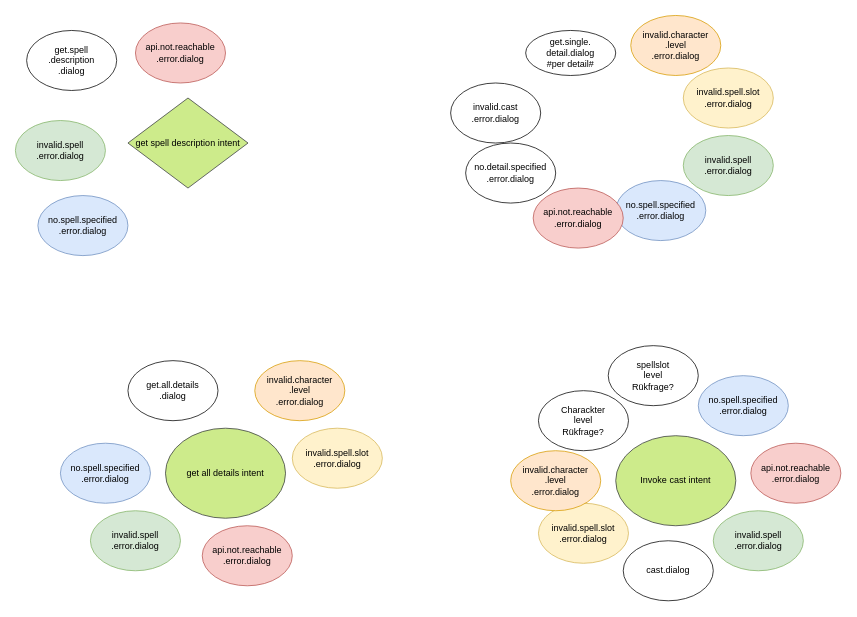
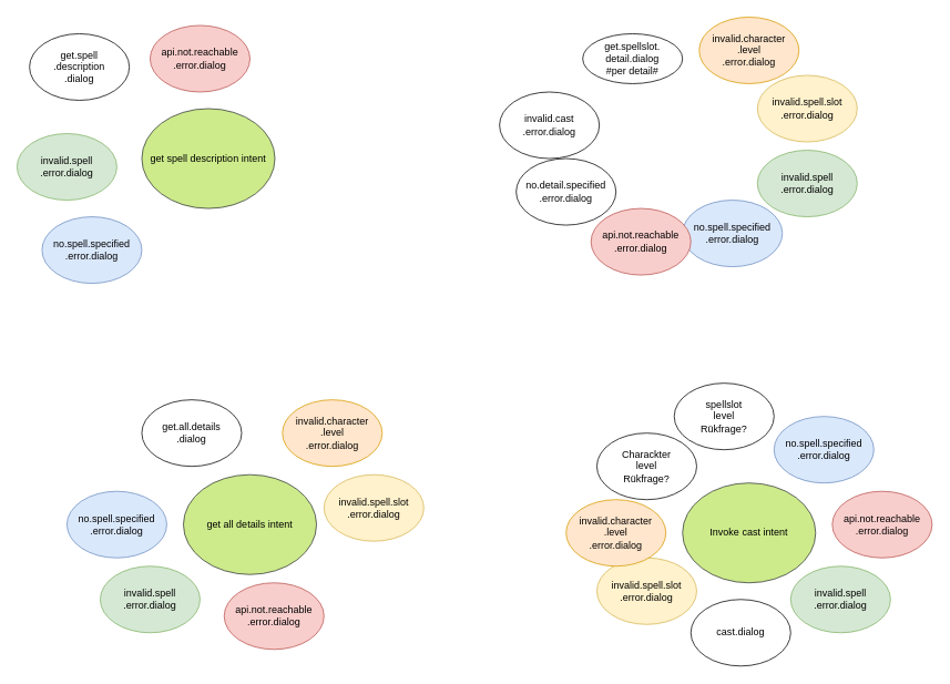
- <mxCell id="2" value="get.single.&lt;br&gt;detail.dialog&lt;br&gt;#per detail#" style="ellipse;whiteSpace=wrap;html=1;" parent="1" vertex="1"><mxGeometry x="700" y="40" width="120" height="60" as="geometry" /></mxCell>
+ <mxCell id="2" value="get.spellslot.&lt;br&gt;detail.dialog&lt;br&gt;#per detail#" style="ellipse;whiteSpace=wrap;html=1;" parent="1" vertex="1"><mxGeometry x="700" y="40" width="120" height="60" as="geometry" /></mxCell>
- <mxCell id="3" value="get spell description intent" style="rhombus;whiteSpace=wrap;html=1;fillColor=#cdeb8b;strokeColor=#36393d;" parent="1" vertex="1"><mxGeometry x="170" y="130" width="160" height="120" as="geometry" /></mxCell>
+ <mxCell id="3" value="get spell description intent" style="ellipse;whiteSpace=wrap;html=1;fillColor=#cdeb8b;strokeColor=#36393d;" parent="1" vertex="1"><mxGeometry x="170" y="130" width="160" height="120" as="geometry" /></mxCell>
